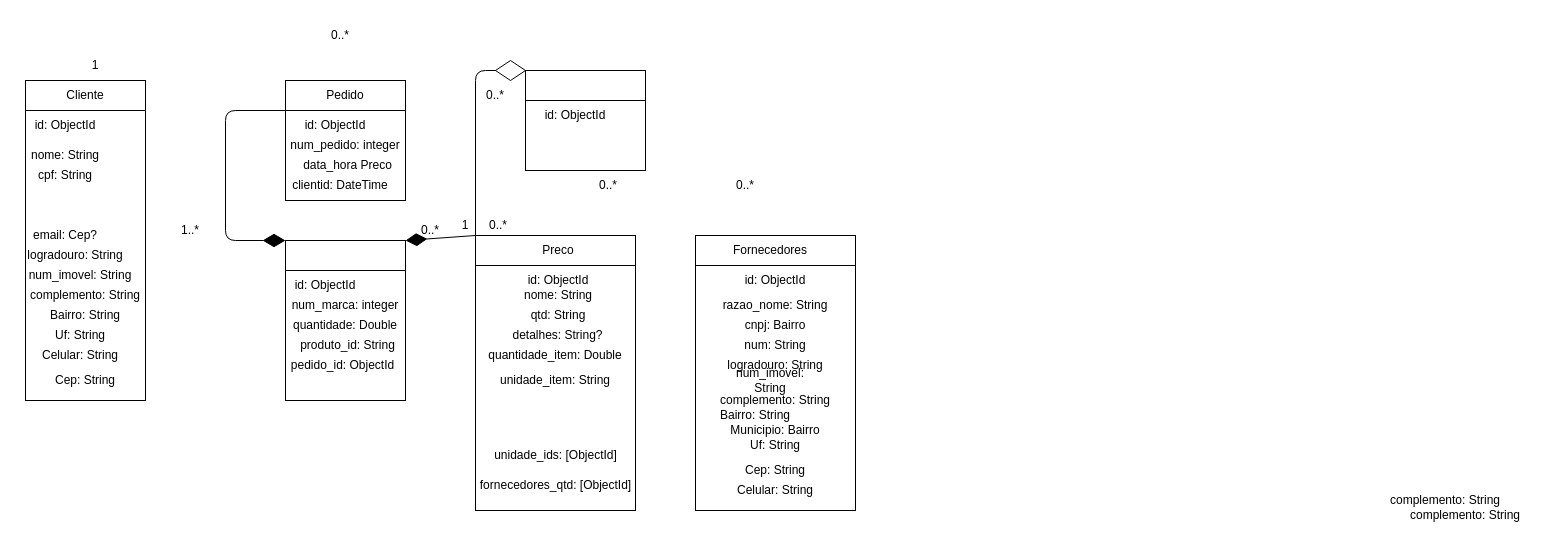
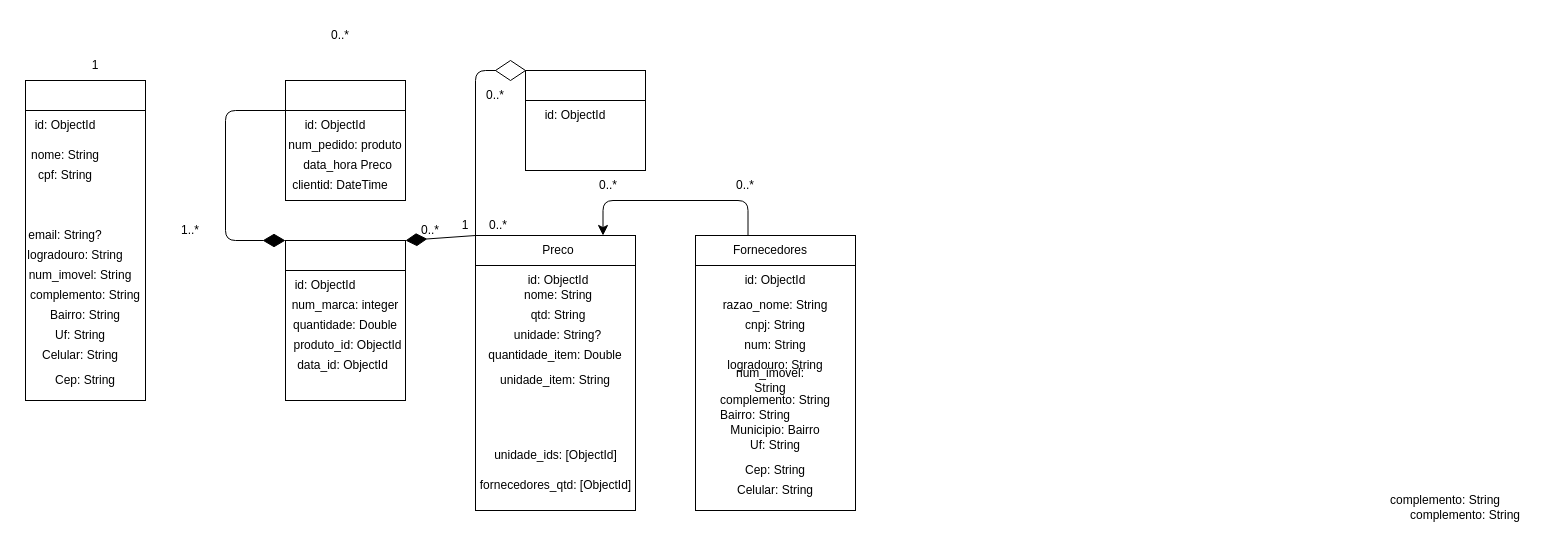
- <mxCell id="4" value="Cliente" style="text;strokeColor=none;align=center;fillColor=none;html=1;verticalAlign=middle;whiteSpace=wrap;rounded=0;fontSize=12;" vertex="1" parent="1"><mxGeometry x="55" y="80" width="60" height="30" as="geometry" /></mxCell>
- <mxCell id="7" value="Pedido" style="text;strokeColor=none;align=center;fillColor=none;html=1;verticalAlign=middle;whiteSpace=wrap;rounded=0;fontSize=12;" vertex="1" parent="1"><mxGeometry x="315" y="80" width="60" height="30" as="geometry" /></mxCell>
- <mxCell id="21" value="num_pedido: integer" style="text;strokeColor=none;align=center;fillColor=none;html=1;verticalAlign=middle;whiteSpace=wrap;rounded=0;fontSize=12;" vertex="1" parent="1"><mxGeometry x="275" y="130" width="140" height="30" as="geometry" /></mxCell>
+ <mxCell id="21" value="num_pedido: produto" style="text;strokeColor=none;align=center;fillColor=none;html=1;verticalAlign=middle;whiteSpace=wrap;rounded=0;fontSize=12;" vertex="1" parent="1"><mxGeometry x="275" y="130" width="140" height="30" as="geometry" /></mxCell>
+ <mxCell id="55" value="" style="edgeStyle=elbowEdgeStyle;elbow=horizontal;endArrow=classic;html=1;curved=0;rounded=1;endSize=8;startSize=8;exitX=0.25;exitY=0;exitDx=0;exitDy=0;entryX=1;entryY=0;entryDx=0;entryDy=0;fontSize=12;" edge="1" parent="1" source="49" target="33"><mxGeometry width="50" height="50" relative="1" as="geometry"><mxPoint x="585" y="300" as="sourcePoint" /><mxPoint x="595" y="220" as="targetPoint" /><Array as="points"><mxPoint x="665" y="200" /></Array></mxGeometry></mxCell>
- <mxCell id="14" value="email: Cep?" style="text;strokeColor=none;align=center;fillColor=none;html=1;verticalAlign=middle;whiteSpace=wrap;rounded=0;fontSize=12;" vertex="1" parent="1"><mxGeometry x="25" y="220" width="80" height="30" as="geometry" /></mxCell>
+ <mxCell id="14" value="email: String?" style="text;strokeColor=none;align=center;fillColor=none;html=1;verticalAlign=middle;whiteSpace=wrap;rounded=0;fontSize=12;" vertex="1" parent="1"><mxGeometry x="25" y="220" width="80" height="30" as="geometry" /></mxCell>
- <mxCell id="58" value="cnpj: Bairro" style="text;strokeColor=none;align=center;fillColor=none;html=1;verticalAlign=middle;whiteSpace=wrap;rounded=0;fontSize=12;" vertex="1" parent="1"><mxGeometry x="735" y="310" width="80" height="30" as="geometry" /></mxCell>
+ <mxCell id="58" value="cnpj: String" style="text;strokeColor=none;align=center;fillColor=none;html=1;verticalAlign=middle;whiteSpace=wrap;rounded=0;fontSize=12;" vertex="1" parent="1"><mxGeometry x="735" y="310" width="80" height="30" as="geometry" /></mxCell>
- <mxCell id="40" value="detalhes: String?" style="text;strokeColor=none;align=center;fillColor=none;html=1;verticalAlign=middle;whiteSpace=wrap;rounded=0;fontSize=12;" vertex="1" parent="1"><mxGeometry x="495" y="320" width="125" height="30" as="geometry" /></mxCell>
+ <mxCell id="40" value="unidade: String?" style="text;strokeColor=none;align=center;fillColor=none;html=1;verticalAlign=middle;whiteSpace=wrap;rounded=0;fontSize=12;" vertex="1" parent="1"><mxGeometry x="495" y="320" width="125" height="30" as="geometry" /></mxCell>
- <mxCell id="27" value="produto_id: String" style="text;strokeColor=none;align=center;fillColor=none;html=1;verticalAlign=middle;whiteSpace=wrap;rounded=0;fontSize=12;" vertex="1" parent="1"><mxGeometry x="290" y="330" width="115" height="30" as="geometry" /></mxCell>
+ <mxCell id="27" value="produto_id: ObjectId" style="text;strokeColor=none;align=center;fillColor=none;html=1;verticalAlign=middle;whiteSpace=wrap;rounded=0;fontSize=12;" vertex="1" parent="1"><mxGeometry x="290" y="330" width="115" height="30" as="geometry" /></mxCell>
- <mxCell id="28" value="pedido_id: ObjectId" style="text;strokeColor=none;align=center;fillColor=none;html=1;verticalAlign=middle;whiteSpace=wrap;rounded=0;fontSize=12;" vertex="1" parent="1"><mxGeometry x="285" y="350" width="115" height="30" as="geometry" /></mxCell>
+ <mxCell id="28" value="data_id: ObjectId" style="text;strokeColor=none;align=center;fillColor=none;html=1;verticalAlign=middle;whiteSpace=wrap;rounded=0;fontSize=12;" vertex="1" parent="1"><mxGeometry x="285" y="350" width="115" height="30" as="geometry" /></mxCell>
